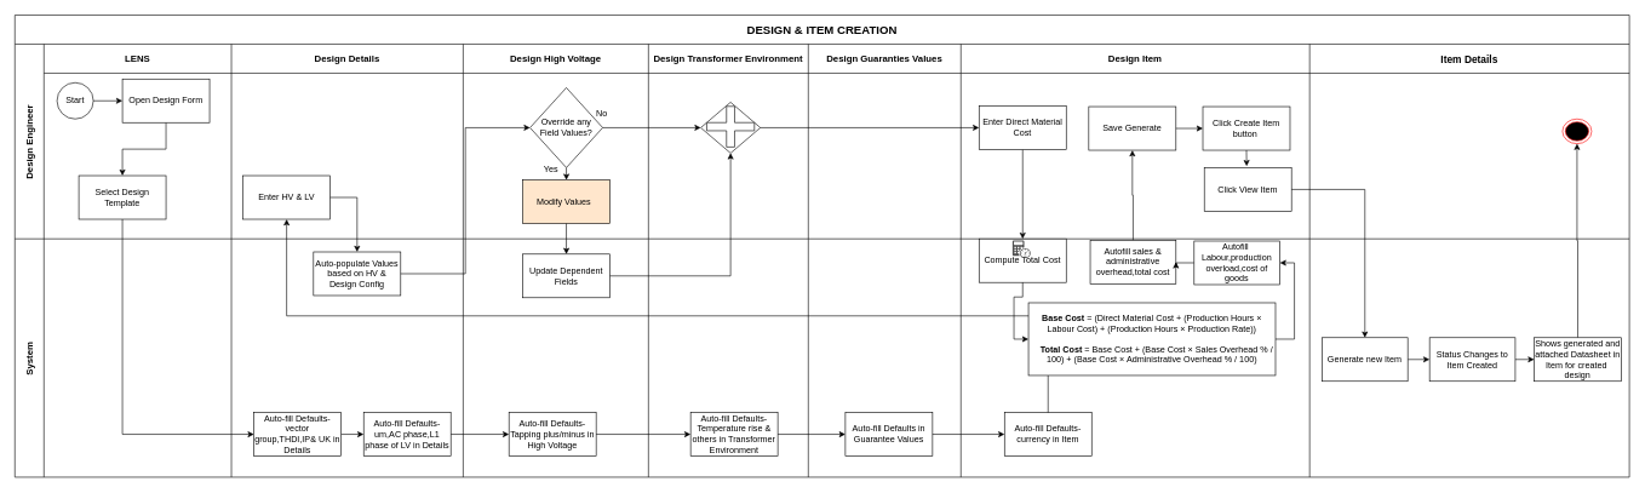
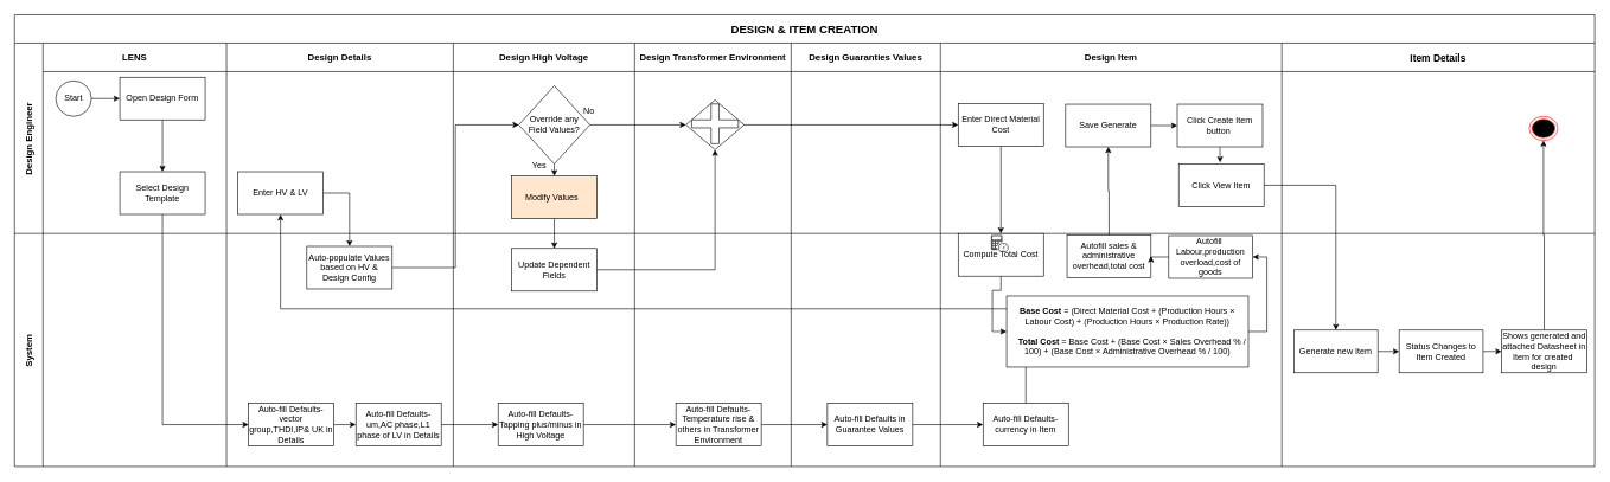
- <mxCell id="9" value="Select Design Template" style="rounded=0;whiteSpace=wrap;html=1;" vertex="1" parent="4"><mxGeometry x="48" y="181" width="120" height="60" as="geometry" /></mxCell>
+ <mxCell id="9" value="Select Design Template" style="rounded=0;whiteSpace=wrap;html=1;" vertex="1" parent="4"><mxGeometry x="108" y="181" width="120" height="60" as="geometry" /></mxCell>
